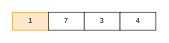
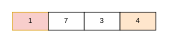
- <mxCell id="2" value="1" style="rounded=0;whiteSpace=wrap;html=1;fillColor=#ffe6cc;strokeColor=#d79b00;" parent="1" vertex="1"><mxGeometry x="20" y="20" width="60" height="30" as="geometry" /></mxCell>
+ <mxCell id="2" value="1" style="rounded=0;whiteSpace=wrap;html=1;fillColor=#f8cecc;strokeColor=#d79b00;" parent="1" vertex="1"><mxGeometry x="20" y="20" width="60" height="30" as="geometry" /></mxCell>
- <mxCell id="5" value="4" style="rounded=0;whiteSpace=wrap;html=1;" parent="1" vertex="1"><mxGeometry x="200" y="20" width="60" height="30" as="geometry" /></mxCell>
+ <mxCell id="5" value="4" style="rounded=0;whiteSpace=wrap;html=1;fillColor=#ffe6cc;" parent="1" vertex="1"><mxGeometry x="200" y="20" width="60" height="30" as="geometry" /></mxCell>
